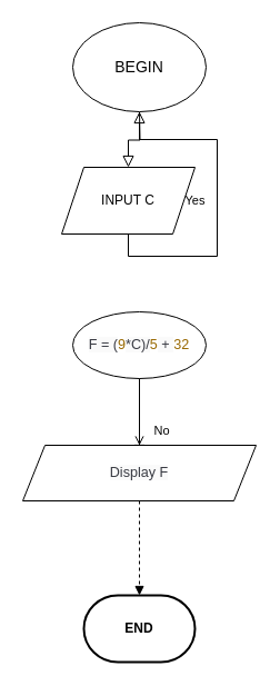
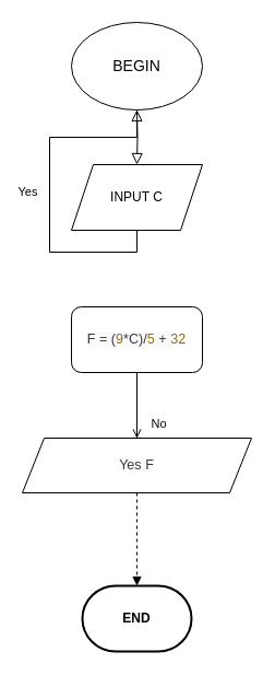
- <mxCell id="6" value="INPUT C" style="shape=parallelogram;perimeter=parallelogramPerimeter;whiteSpace=wrap;html=1;fixedSize=1;" vertex="1" parent="1"><mxGeometry x="55" y="150" width="120" height="60" as="geometry" /></mxCell>
+ <mxCell id="6" value="INPUT C" style="shape=parallelogram;perimeter=parallelogramPerimeter;whiteSpace=wrap;html=1;fixedSize=1;" vertex="1" parent="1"><mxGeometry x="65" y="150" width="120" height="60" as="geometry" /></mxCell>
- <mxCell id="7" value="&#10;&#10;&lt;span style=&quot;color: rgb(56, 58, 66); font-size: 12.6px; font-style: normal; font-weight: 400; letter-spacing: normal; text-align: left; text-indent: 0px; text-transform: none; word-spacing: 0px; background-color: rgb(250, 250, 250); display: inline; float: none;&quot;&gt;F = (&lt;/span&gt;&lt;span class=&quot;hljs-number&quot; style=&quot;box-sizing: border-box; color: rgb(152, 104, 1); font-size: 12.6px; font-style: normal; font-weight: 400; letter-spacing: normal; text-align: left; text-indent: 0px; text-transform: none; word-spacing: 0px;&quot;&gt;&lt;span class=&quot;hljs-number&quot; style=&quot;box-sizing: border-box ; color: rgb(152 , 104 , 1)&quot;&gt;9&lt;/span&gt;&lt;/span&gt;&lt;span style=&quot;color: rgb(56, 58, 66); font-size: 12.6px; font-style: normal; font-weight: 400; letter-spacing: normal; text-align: left; text-indent: 0px; text-transform: none; word-spacing: 0px; background-color: rgb(250, 250, 250); display: inline; float: none;&quot;&gt;*C)/&lt;/span&gt;&lt;span class=&quot;hljs-number&quot; style=&quot;box-sizing: border-box; color: rgb(152, 104, 1); font-size: 12.6px; font-style: normal; font-weight: 400; letter-spacing: normal; text-align: left; text-indent: 0px; text-transform: none; word-spacing: 0px;&quot;&gt;&lt;span class=&quot;hljs-number&quot; style=&quot;box-sizing: border-box ; color: rgb(152 , 104 , 1)&quot;&gt;5&lt;/span&gt;&lt;/span&gt;&lt;span style=&quot;color: rgb(56, 58, 66); font-size: 12.6px; font-style: normal; font-weight: 400; letter-spacing: normal; text-align: left; text-indent: 0px; text-transform: none; word-spacing: 0px; background-color: rgb(250, 250, 250); display: inline; float: none;&quot;&gt; + &lt;/span&gt;&lt;span class=&quot;hljs-number&quot; style=&quot;box-sizing: border-box; color: rgb(152, 104, 1); font-size: 12.6px; font-style: normal; font-weight: 400; letter-spacing: normal; text-align: left; text-indent: 0px; text-transform: none; word-spacing: 0px;&quot;&gt;&lt;span class=&quot;hljs-number&quot; style=&quot;box-sizing: border-box ; color: rgb(152 , 104 , 1)&quot;&gt;32&lt;/span&gt;&lt;/span&gt;&#10;&#10;" style="ellipse;whiteSpace=wrap;html=1;" vertex="1" parent="1"><mxGeometry x="65" y="280" width="120" height="60" as="geometry" /></mxCell>
+ <mxCell id="7" value="&#10;&#10;&lt;span style=&quot;color: rgb(56, 58, 66); font-size: 12.6px; font-style: normal; font-weight: 400; letter-spacing: normal; text-align: left; text-indent: 0px; text-transform: none; word-spacing: 0px; background-color: rgb(250, 250, 250); display: inline; float: none;&quot;&gt;F = (&lt;/span&gt;&lt;span class=&quot;hljs-number&quot; style=&quot;box-sizing: border-box; color: rgb(152, 104, 1); font-size: 12.6px; font-style: normal; font-weight: 400; letter-spacing: normal; text-align: left; text-indent: 0px; text-transform: none; word-spacing: 0px;&quot;&gt;&lt;span class=&quot;hljs-number&quot; style=&quot;box-sizing: border-box ; color: rgb(152 , 104 , 1)&quot;&gt;9&lt;/span&gt;&lt;/span&gt;&lt;span style=&quot;color: rgb(56, 58, 66); font-size: 12.6px; font-style: normal; font-weight: 400; letter-spacing: normal; text-align: left; text-indent: 0px; text-transform: none; word-spacing: 0px; background-color: rgb(250, 250, 250); display: inline; float: none;&quot;&gt;*C)/&lt;/span&gt;&lt;span class=&quot;hljs-number&quot; style=&quot;box-sizing: border-box; color: rgb(152, 104, 1); font-size: 12.6px; font-style: normal; font-weight: 400; letter-spacing: normal; text-align: left; text-indent: 0px; text-transform: none; word-spacing: 0px;&quot;&gt;&lt;span class=&quot;hljs-number&quot; style=&quot;box-sizing: border-box ; color: rgb(152 , 104 , 1)&quot;&gt;5&lt;/span&gt;&lt;/span&gt;&lt;span style=&quot;color: rgb(56, 58, 66); font-size: 12.6px; font-style: normal; font-weight: 400; letter-spacing: normal; text-align: left; text-indent: 0px; text-transform: none; word-spacing: 0px; background-color: rgb(250, 250, 250); display: inline; float: none;&quot;&gt; + &lt;/span&gt;&lt;span class=&quot;hljs-number&quot; style=&quot;box-sizing: border-box; color: rgb(152, 104, 1); font-size: 12.6px; font-style: normal; font-weight: 400; letter-spacing: normal; text-align: left; text-indent: 0px; text-transform: none; word-spacing: 0px;&quot;&gt;&lt;span class=&quot;hljs-number&quot; style=&quot;box-sizing: border-box ; color: rgb(152 , 104 , 1)&quot;&gt;32&lt;/span&gt;&lt;/span&gt;&#10;&#10;" style="rounded=1;whiteSpace=wrap;html=1;" vertex="1" parent="1"><mxGeometry x="65" y="280" width="120" height="60" as="geometry" /></mxCell>
- <mxCell id="10" value="&#10;&#10;&lt;span style=&quot;color: rgb(56, 58, 66); font-size: 12.6px; font-style: normal; font-weight: 400; letter-spacing: normal; text-align: left; text-indent: 0px; text-transform: none; word-spacing: 0px; background-color: rgb(250, 250, 250); display: inline; float: none;&quot;&gt; Display F&lt;/span&gt;&#10;&#10;" style="shape=parallelogram;perimeter=parallelogramPerimeter;whiteSpace=wrap;html=1;fixedSize=1;" vertex="1" parent="1"><mxGeometry x="20" y="400" width="210" height="50" as="geometry" /></mxCell>
+ <mxCell id="10" value="&#10;&#10;&lt;span style=&quot;color: rgb(56, 58, 66); font-size: 12.6px; font-style: normal; font-weight: 400; letter-spacing: normal; text-align: left; text-indent: 0px; text-transform: none; word-spacing: 0px; background-color: rgb(250, 250, 250); display: inline; float: none;&quot;&gt; Yes F&lt;/span&gt;&#10;&#10;" style="shape=parallelogram;perimeter=parallelogramPerimeter;whiteSpace=wrap;html=1;fixedSize=1;" vertex="1" parent="1"><mxGeometry x="20" y="400" width="210" height="50" as="geometry" /></mxCell>
